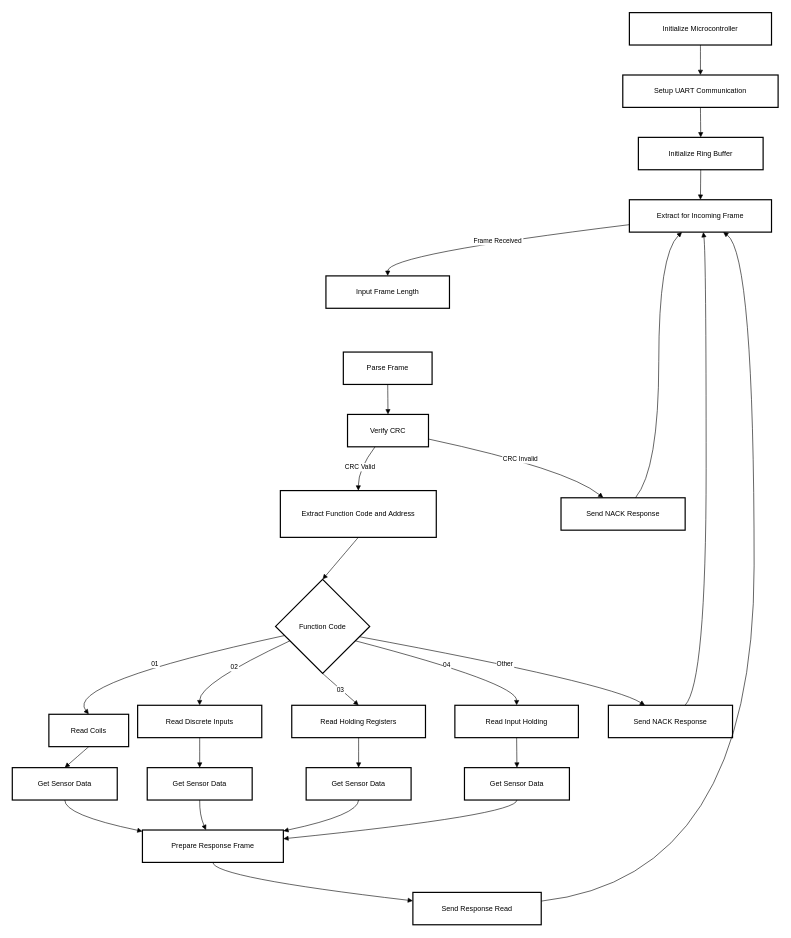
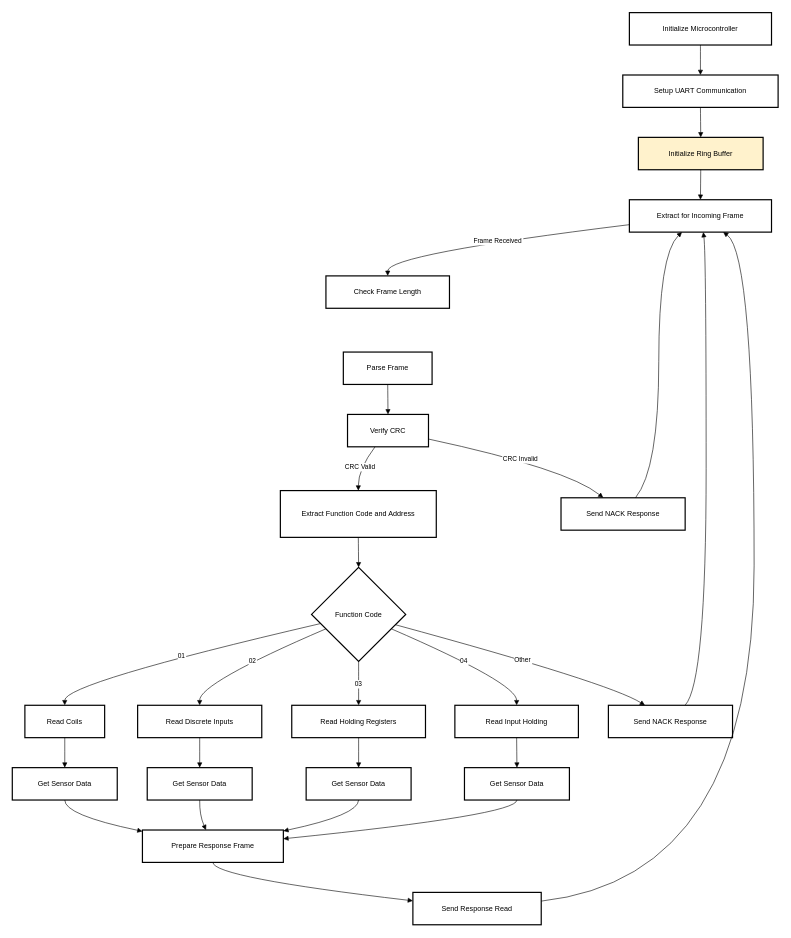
- <mxCell id="4" value="Initialize Ring Buffer" style="whiteSpace=wrap;strokeWidth=2;" vertex="1" parent="1"><mxGeometry x="1064" y="228" width="208" height="54" as="geometry" /></mxCell>
+ <mxCell id="4" value="Initialize Ring Buffer" style="whiteSpace=wrap;strokeWidth=2;fillColor=#fff2cc;" vertex="1" parent="1"><mxGeometry x="1064" y="228" width="208" height="54" as="geometry" /></mxCell>
- <mxCell id="6" value="Input Frame Length" style="whiteSpace=wrap;strokeWidth=2;" vertex="1" parent="1"><mxGeometry x="543" y="459" width="206" height="54" as="geometry" /></mxCell>
+ <mxCell id="6" value="Check Frame Length" style="whiteSpace=wrap;strokeWidth=2;" vertex="1" parent="1"><mxGeometry x="543" y="459" width="206" height="54" as="geometry" /></mxCell>
- <mxCell id="11" value="Function Code" style="rhombus;strokeWidth=2;whiteSpace=wrap;" vertex="1" parent="1"><mxGeometry x="459" y="965" width="157" height="157" as="geometry" /></mxCell>
+ <mxCell id="11" value="Function Code" style="rhombus;strokeWidth=2;whiteSpace=wrap;" vertex="1" parent="1"><mxGeometry x="519" y="945" width="157" height="157" as="geometry" /></mxCell>
- <mxCell id="12" value="Read Coils" style="whiteSpace=wrap;strokeWidth=2;" vertex="1" parent="1"><mxGeometry x="81" y="1190" width="133" height="54" as="geometry" /></mxCell>
+ <mxCell id="12" value="Read Coils" style="whiteSpace=wrap;strokeWidth=2;" vertex="1" parent="1"><mxGeometry x="41" y="1175" width="133" height="54" as="geometry" /></mxCell>
